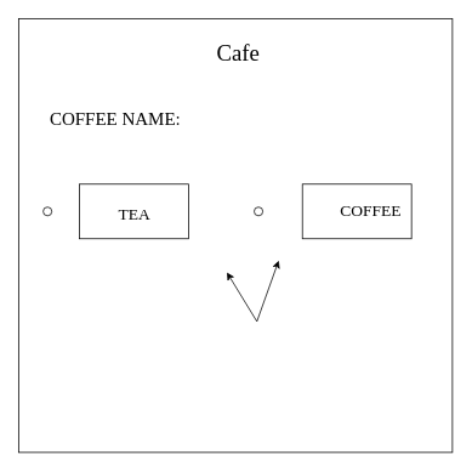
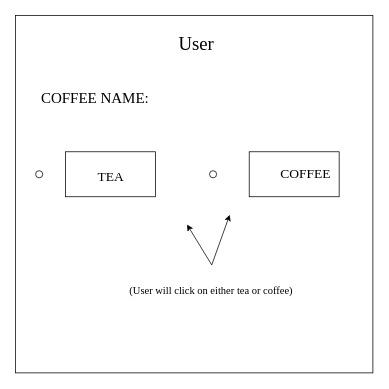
- <mxCell id="3" value="&lt;font style=&quot;font-size: 25px;&quot;&gt;Cafe&lt;/font&gt;&amp;nbsp;" style="text;html=1;resizable=0;autosize=1;align=center;verticalAlign=middle;points=[];fillColor=none;strokeColor=none;rounded=0;fontFamily=Times New Roman;fontSize=15;" vertex="1" parent="1"><mxGeometry x="228" y="37" width="69" height="42" as="geometry" /></mxCell>
+ <mxCell id="3" value="&lt;font style=&quot;font-size: 25px;&quot;&gt;User&lt;/font&gt;&amp;nbsp;" style="text;html=1;resizable=0;autosize=1;align=center;verticalAlign=middle;points=[];fillColor=none;strokeColor=none;rounded=0;fontFamily=Times New Roman;fontSize=15;" vertex="1" parent="1"><mxGeometry x="228" y="37" width="69" height="42" as="geometry" /></mxCell>
+ <mxCell id="9" value="(User will click on either tea or coffee)" style="text;html=1;resizable=0;autosize=1;align=center;verticalAlign=middle;points=[];fillColor=none;strokeColor=none;rounded=0;fontFamily=Times New Roman;fontSize=14;" vertex="1" parent="1"><mxGeometry x="163" y="373" width="236" height="29" as="geometry" /></mxCell>
